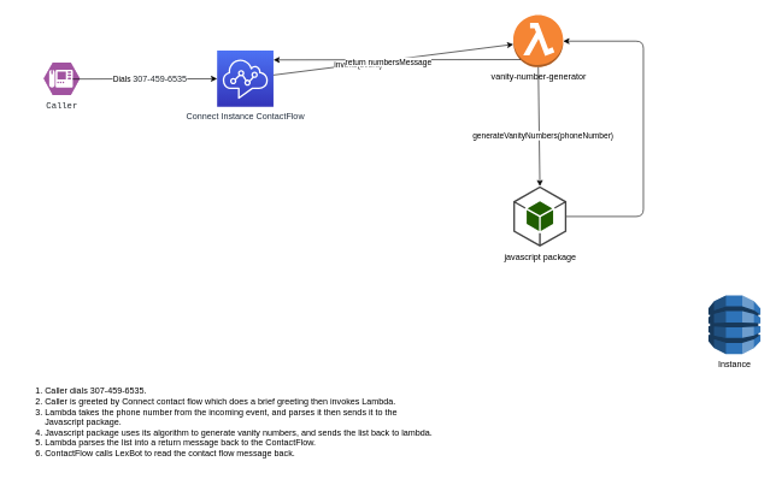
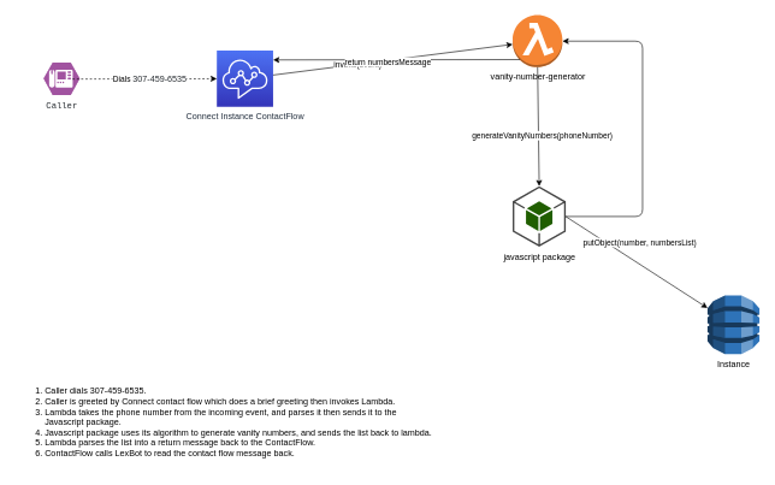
- <mxCell id="4" value="" style="endArrow=classic;html=1;exitX=0.8;exitY=0.511;exitDx=0;exitDy=0;exitPerimeter=0;" edge="1" parent="1" source="3" target="2"><mxGeometry width="50" height="50" relative="1" as="geometry"><mxPoint x="170" y="135.5" as="sourcePoint" /><mxPoint x="220" y="85.5" as="targetPoint" /></mxGeometry></mxCell>
+ <mxCell id="4" value="" style="endArrow=classic;html=1;exitX=0.8;exitY=0.511;exitDx=0;exitDy=0;exitPerimeter=0;dashed=1;" edge="1" parent="1" source="3" target="2"><mxGeometry width="50" height="50" relative="1" as="geometry"><mxPoint x="170" y="135.5" as="sourcePoint" /><mxPoint x="220" y="85.5" as="targetPoint" /></mxGeometry></mxCell>
+ <mxCell id="13" value="" style="endArrow=classic;html=1;exitX=1;exitY=0.5;exitDx=0;exitDy=0;exitPerimeter=0;" edge="1" parent="1" source="9" target="12"><mxGeometry width="50" height="50" relative="1" as="geometry"><mxPoint x="530" y="185.5" as="sourcePoint" /><mxPoint x="840" y="335.5" as="targetPoint" /></mxGeometry></mxCell>
+ <mxCell id="14" value="putObject(number, numbersList)" style="edgeLabel;html=1;align=center;verticalAlign=middle;resizable=0;points=[];" vertex="1" connectable="0" parent="13"><mxGeometry x="-0.434" relative="1" as="geometry"><mxPoint x="46.5" as="offset" /></mxGeometry></mxCell>
